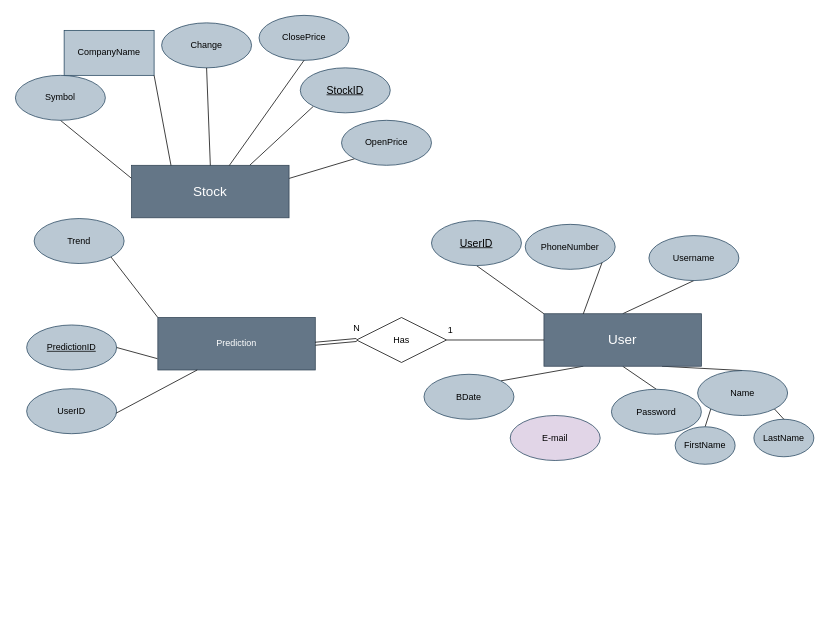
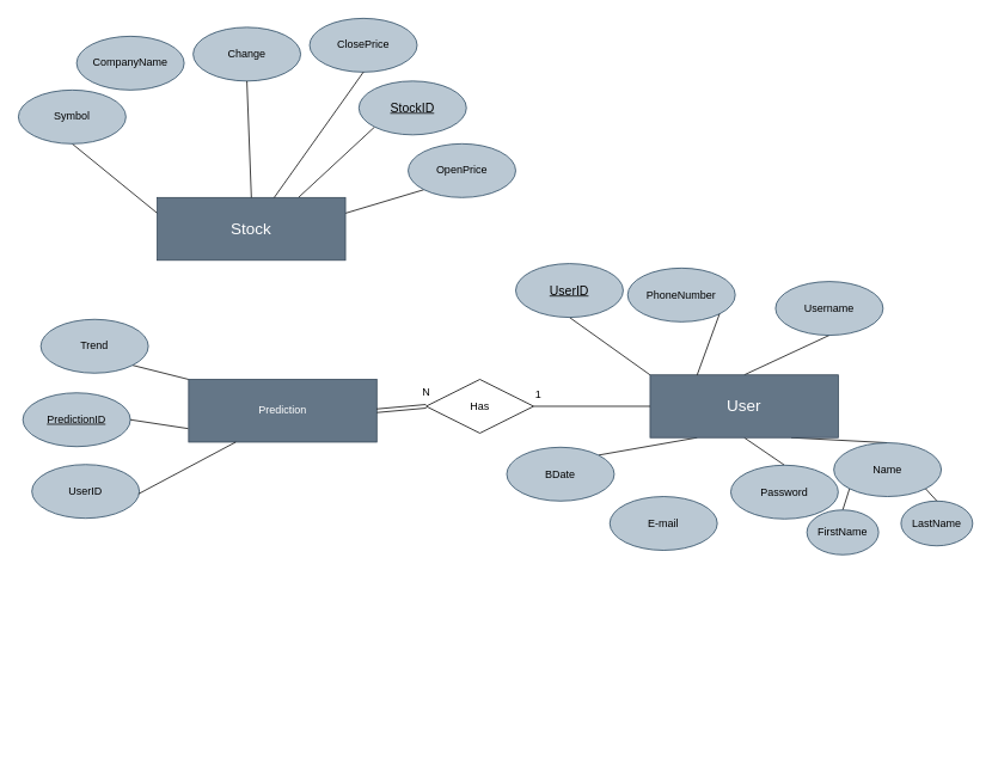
- <mxCell id="29" value="CompanyName" style="whiteSpace=wrap;html=1;align=center;fillColor=#bac8d3;strokeColor=#23445d;rounded=0;" parent="1" vertex="1"><mxGeometry x="85" width="120" height="60" as="geometry" y="40" /></mxCell>
+ <mxCell id="29" value="CompanyName" style="ellipse;whiteSpace=wrap;html=1;align=center;fillColor=#bac8d3;strokeColor=#23445d;" parent="1" vertex="1"><mxGeometry x="85" width="120" height="60" as="geometry" y="40" /></mxCell>
- <mxCell id="33" style="rounded=0;orthogonalLoop=1;jettySize=auto;html=1;exitX=0.25;exitY=0;exitDx=0;exitDy=0;entryX=1;entryY=1;entryDx=0;entryDy=0;endArrow=none;endFill=0;" parent="1" source="5" target="29" edge="1"><mxGeometry relative="1" as="geometry" /></mxCell>
- <mxCell id="41" value="Trend" style="ellipse;whiteSpace=wrap;html=1;align=center;fillColor=#bac8d3;strokeColor=#23445d;" parent="1" vertex="1"><mxGeometry x="45" y="291" width="120" height="60" as="geometry" /></mxCell>
+ <mxCell id="41" value="Trend" style="ellipse;whiteSpace=wrap;html=1;align=center;fillColor=#bac8d3;strokeColor=#23445d;" parent="1" vertex="1"><mxGeometry x="45" y="356" width="120" height="60" as="geometry" /></mxCell>
- <mxCell id="42" value="&lt;u&gt;PredictionID&lt;/u&gt;" style="ellipse;whiteSpace=wrap;html=1;align=center;fillColor=#bac8d3;strokeColor=#23445d;" parent="1" vertex="1"><mxGeometry x="35" y="433" width="120" height="60" as="geometry" /></mxCell>
+ <mxCell id="42" value="&lt;u&gt;PredictionID&lt;/u&gt;" style="ellipse;whiteSpace=wrap;html=1;align=center;fillColor=#bac8d3;strokeColor=#23445d;" parent="1" vertex="1"><mxGeometry x="25" y="438" width="120" height="60" as="geometry" /></mxCell>
- <mxCell id="21" value="E-mail" style="ellipse;whiteSpace=wrap;html=1;align=center;fillColor=#e1d5e7;strokeColor=#23445d;" parent="1" vertex="1"><mxGeometry x="680" y="553.75" width="120" height="60" as="geometry" /></mxCell>
+ <mxCell id="21" value="E-mail" style="ellipse;whiteSpace=wrap;html=1;align=center;fillColor=#bac8d3;strokeColor=#23445d;" parent="1" vertex="1"><mxGeometry x="680" y="553.75" width="120" height="60" as="geometry" /></mxCell>
